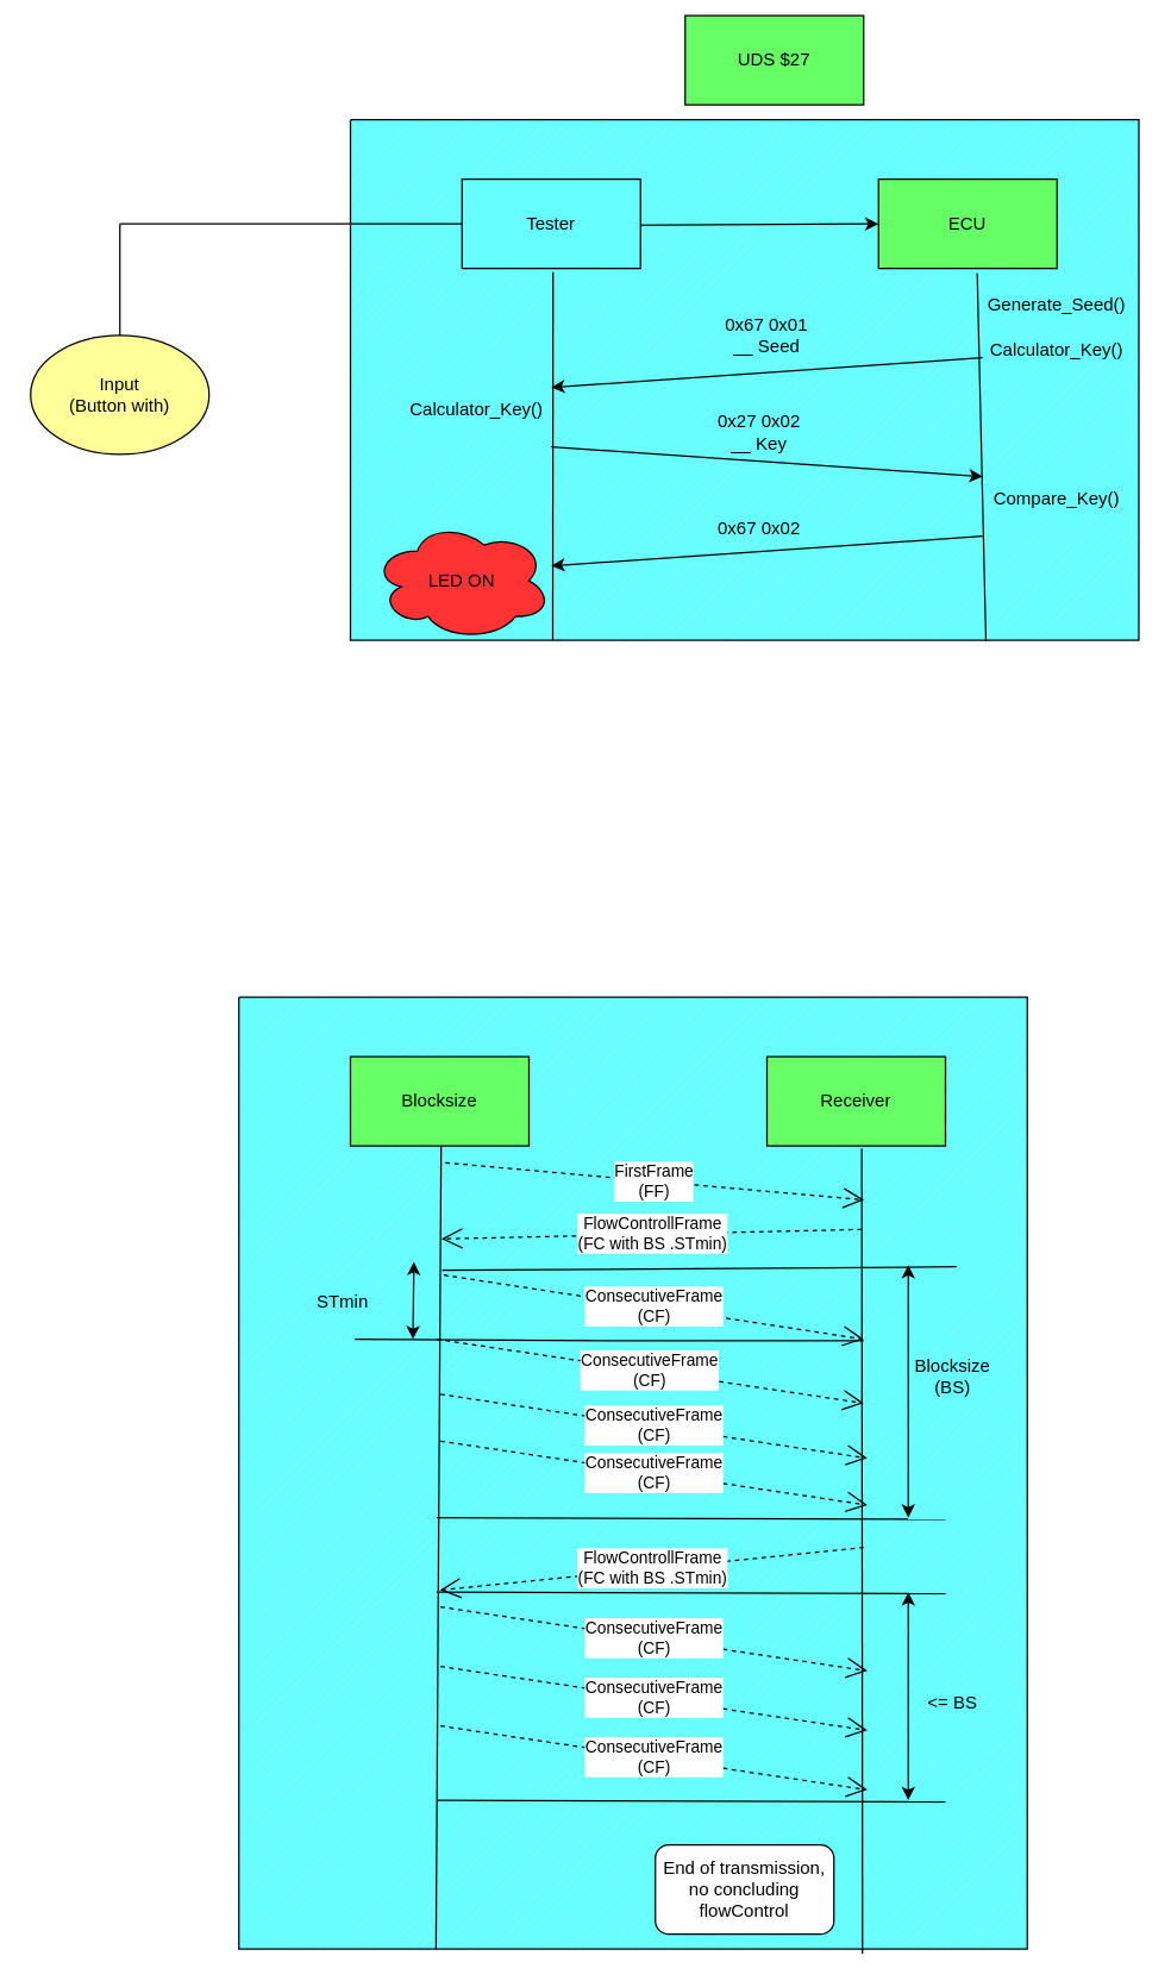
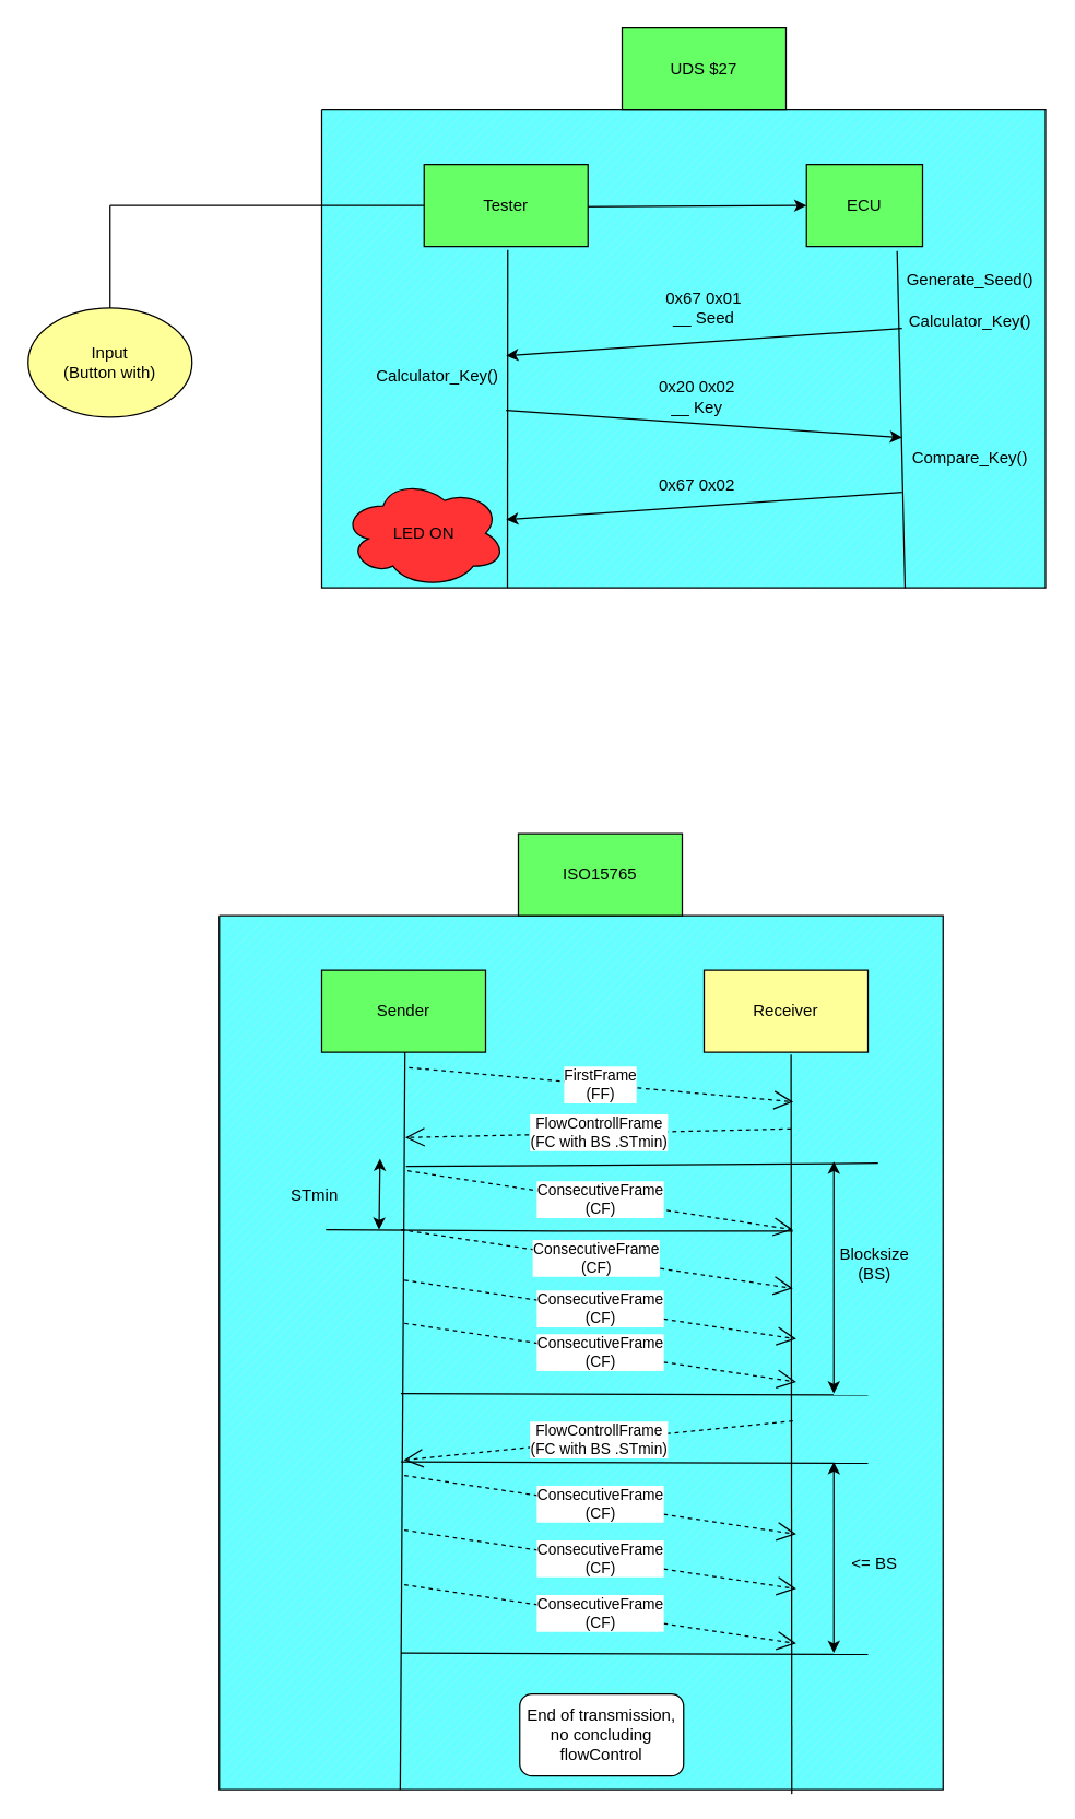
- <mxCell id="22" value="UDS $27" style="rounded=0;whiteSpace=wrap;html=1;fillColor=#66FF66;" vertex="1" parent="1"><mxGeometry x="460" y="10" width="120" height="60" as="geometry" /></mxCell>
+ <mxCell id="22" value="UDS $27" style="rounded=0;whiteSpace=wrap;html=1;fillColor=#66FF66;" vertex="1" parent="1"><mxGeometry x="455" y="20" width="120" height="60" as="geometry" /></mxCell>
- <mxCell id="8" value="Tester" style="rounded=0;whiteSpace=wrap;html=1;fillColor=#66ffff;" vertex="1" parent="1"><mxGeometry x="310" y="120" width="120" height="60" as="geometry" /></mxCell>
+ <mxCell id="8" value="Tester" style="rounded=0;whiteSpace=wrap;html=1;fillColor=#66FF66;" vertex="1" parent="1"><mxGeometry x="310" y="120" width="120" height="60" as="geometry" /></mxCell>
- <mxCell id="7" value="ECU" style="rounded=0;whiteSpace=wrap;html=1;fillColor=#66FF66;" vertex="1" parent="1"><mxGeometry x="590" y="120" width="120" height="60" as="geometry" /></mxCell>
+ <mxCell id="7" value="ECU" style="rounded=0;whiteSpace=wrap;html=1;fillColor=#66FF66;" vertex="1" parent="1"><mxGeometry x="590" y="120" width="85" height="60" as="geometry" /></mxCell>
- <mxCell id="15" value="0x27 0x02&lt;br&gt;__ Key" style="text;html=1;strokeColor=none;fillColor=none;align=center;verticalAlign=middle;whiteSpace=wrap;rounded=0;" vertex="1" parent="1"><mxGeometry x="480" y="275" width="60" height="30" as="geometry" /></mxCell>
+ <mxCell id="15" value="0x20 0x02&lt;br&gt;__ Key" style="text;html=1;strokeColor=none;fillColor=none;align=center;verticalAlign=middle;whiteSpace=wrap;rounded=0;" vertex="1" parent="1"><mxGeometry x="480" y="275" width="60" height="30" as="geometry" /></mxCell>
+ <mxCell id="28" value="ISO15765" style="rounded=0;whiteSpace=wrap;html=1;fillColor=#66FF66;" vertex="1" parent="1"><mxGeometry x="379" y="610" width="120" height="60" as="geometry" /></mxCell>
- <mxCell id="25" value="Blocksize" style="rounded=0;whiteSpace=wrap;html=1;fillColor=#66FF66;" vertex="1" parent="1"><mxGeometry x="235" y="710" width="120" height="60" as="geometry" /></mxCell>
+ <mxCell id="25" value="Sender" style="rounded=0;whiteSpace=wrap;html=1;fillColor=#66FF66;" vertex="1" parent="1"><mxGeometry x="235" y="710" width="120" height="60" as="geometry" /></mxCell>
- <mxCell id="24" value="Receiver" style="rounded=0;whiteSpace=wrap;html=1;fillColor=#66FF66;" vertex="1" parent="1"><mxGeometry x="515" y="710" width="120" height="60" as="geometry" /></mxCell>
+ <mxCell id="24" value="Receiver" style="rounded=0;whiteSpace=wrap;html=1;fillColor=#ffff99;" vertex="1" parent="1"><mxGeometry x="515" y="710" width="120" height="60" as="geometry" /></mxCell>
- <mxCell id="50" value="End of transmission, no concluding flowControl" style="rounded=1;whiteSpace=wrap;html=1;" vertex="1" parent="1"><mxGeometry x="440" y="1240" width="120" height="60" as="geometry" /></mxCell>
+ <mxCell id="50" value="End of transmission, no concluding flowControl" style="rounded=1;whiteSpace=wrap;html=1;" vertex="1" parent="1"><mxGeometry x="380" y="1240" width="120" height="60" as="geometry" /></mxCell>
